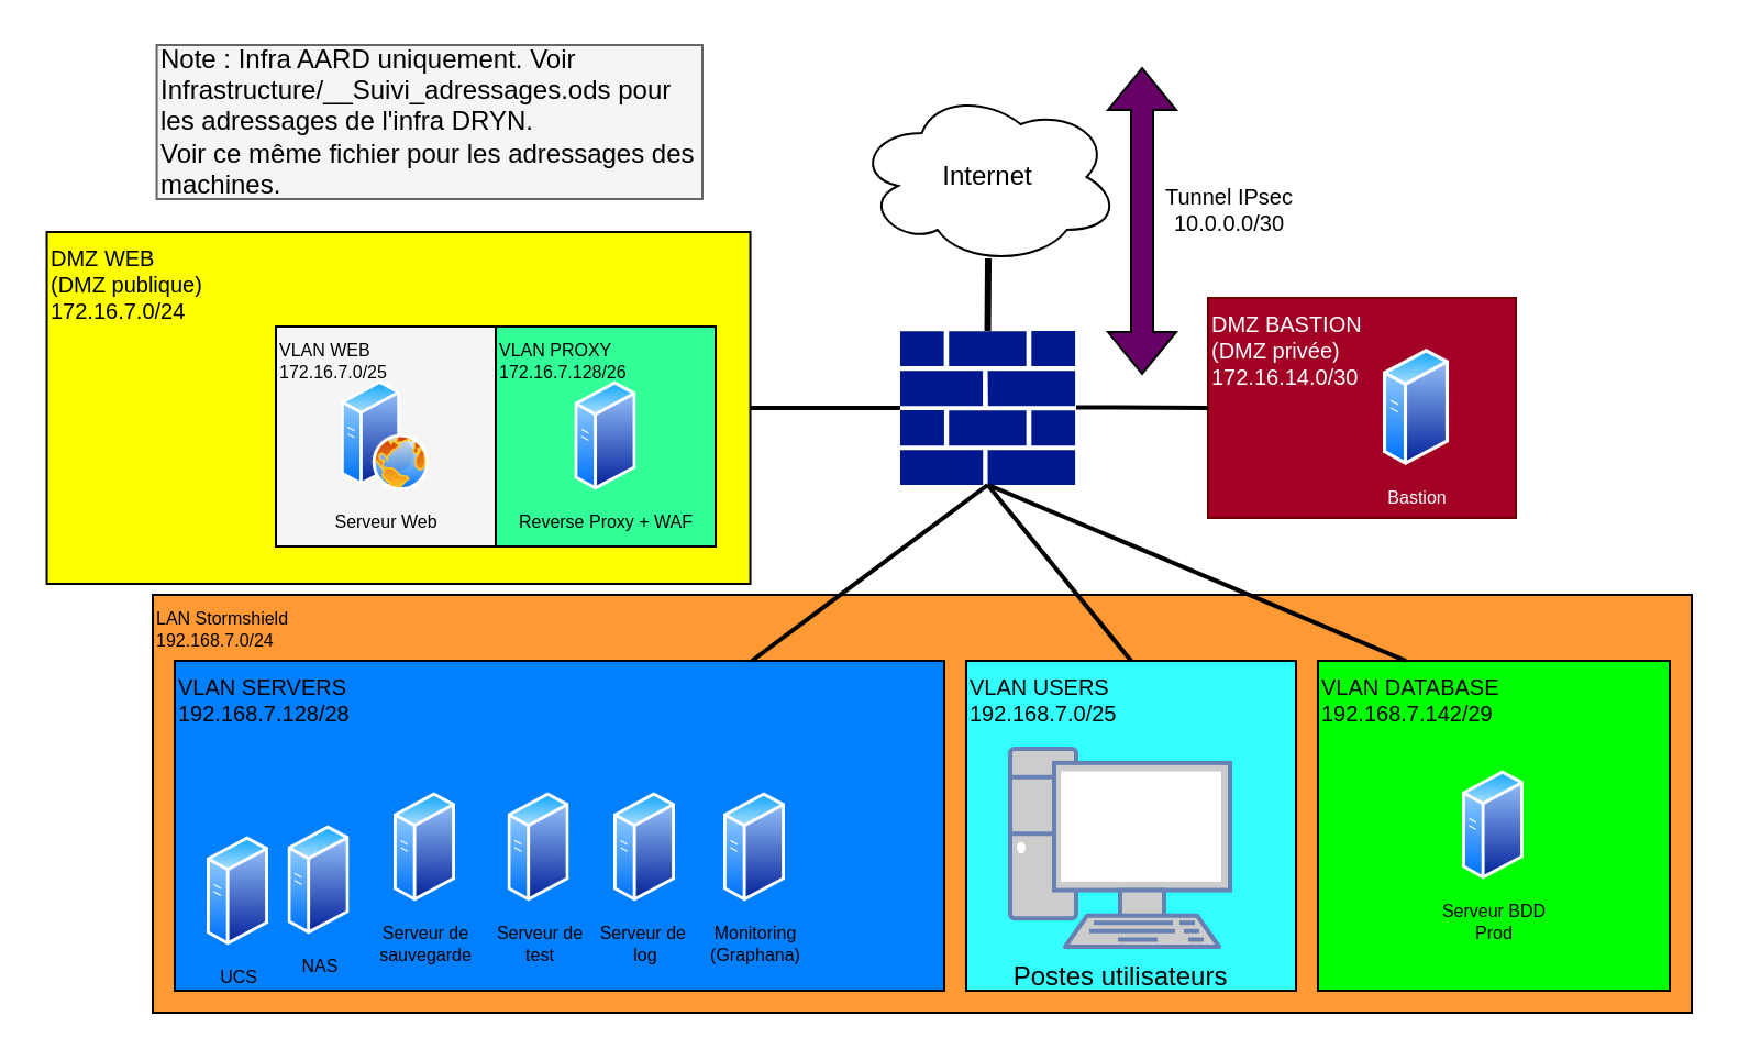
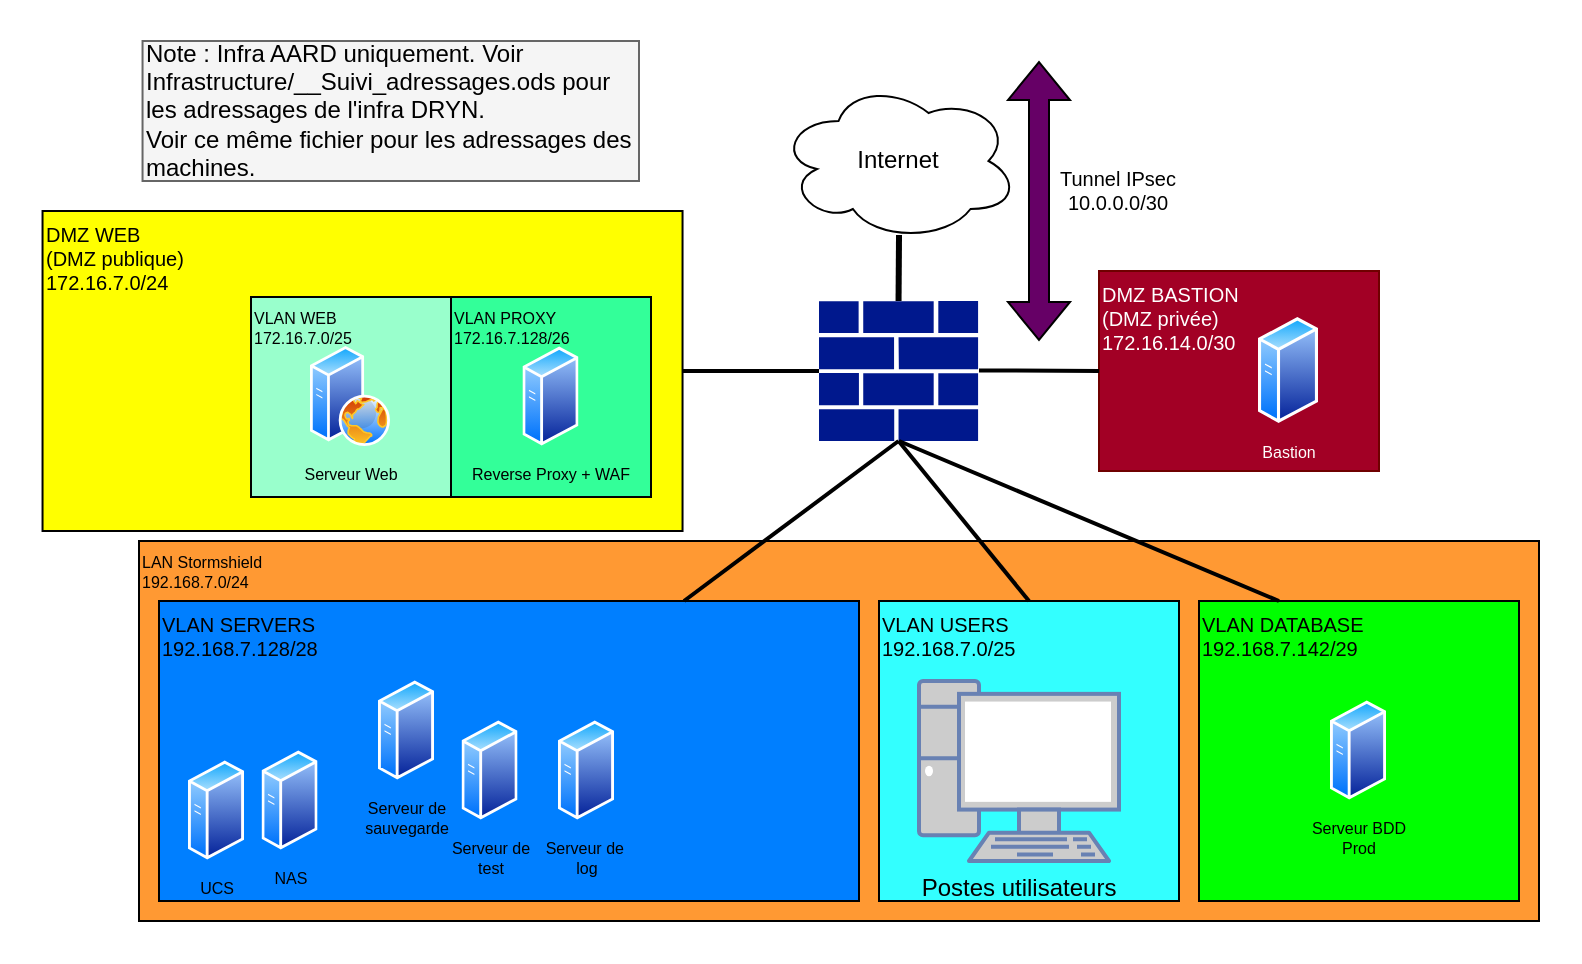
- <mxCell id="4" value="VLAN WEB&lt;div&gt;172.16.7.0/25&lt;/div&gt;" style="rounded=0;whiteSpace=wrap;html=1;fillColor=#f5f5f5;align=left;verticalAlign=top;fontColor=#000000;fontSize=8;" parent="1" vertex="1"><mxGeometry x="125" y="148" width="100" height="100" as="geometry" /></mxCell>
+ <mxCell id="4" value="VLAN WEB&lt;div&gt;172.16.7.0/25&lt;/div&gt;" style="rounded=0;whiteSpace=wrap;html=1;fillColor=#99FFCC;align=left;verticalAlign=top;fontColor=#000000;fontSize=8;" parent="1" vertex="1"><mxGeometry x="125" y="148" width="100" height="100" as="geometry" /></mxCell>
- <mxCell id="15" value="Serveur de&lt;div&gt;sauvegarde&lt;/div&gt;" style="image;aspect=fixed;perimeter=ellipsePerimeter;html=1;align=center;shadow=0;dashed=0;spacingTop=3;image=img/lib/active_directory/generic_server.svg;labelBackgroundColor=none;fontColor=#000000;fontSize=8;" parent="1" vertex="1"><mxGeometry x="179" y="360" width="28.0" height="50" as="geometry" /></mxCell>
+ <mxCell id="15" value="Serveur de&lt;div&gt;sauvegarde&lt;/div&gt;" style="image;aspect=fixed;perimeter=ellipsePerimeter;html=1;align=center;shadow=0;dashed=0;spacingTop=3;image=img/lib/active_directory/generic_server.svg;labelBackgroundColor=none;fontColor=#000000;fontSize=8;" parent="1" vertex="1"><mxGeometry x="189" y="340" width="28.0" height="50" as="geometry" /></mxCell>
- <mxCell id="14" value="Monitoring &lt;br&gt;(Graphana)" style="image;aspect=fixed;perimeter=ellipsePerimeter;html=1;align=center;shadow=0;dashed=0;spacingTop=3;image=img/lib/active_directory/generic_server.svg;labelBackgroundColor=none;fontColor=#000000;fontSize=8;" parent="1" vertex="1"><mxGeometry x="329" y="360" width="28.0" height="50" as="geometry" /></mxCell>
